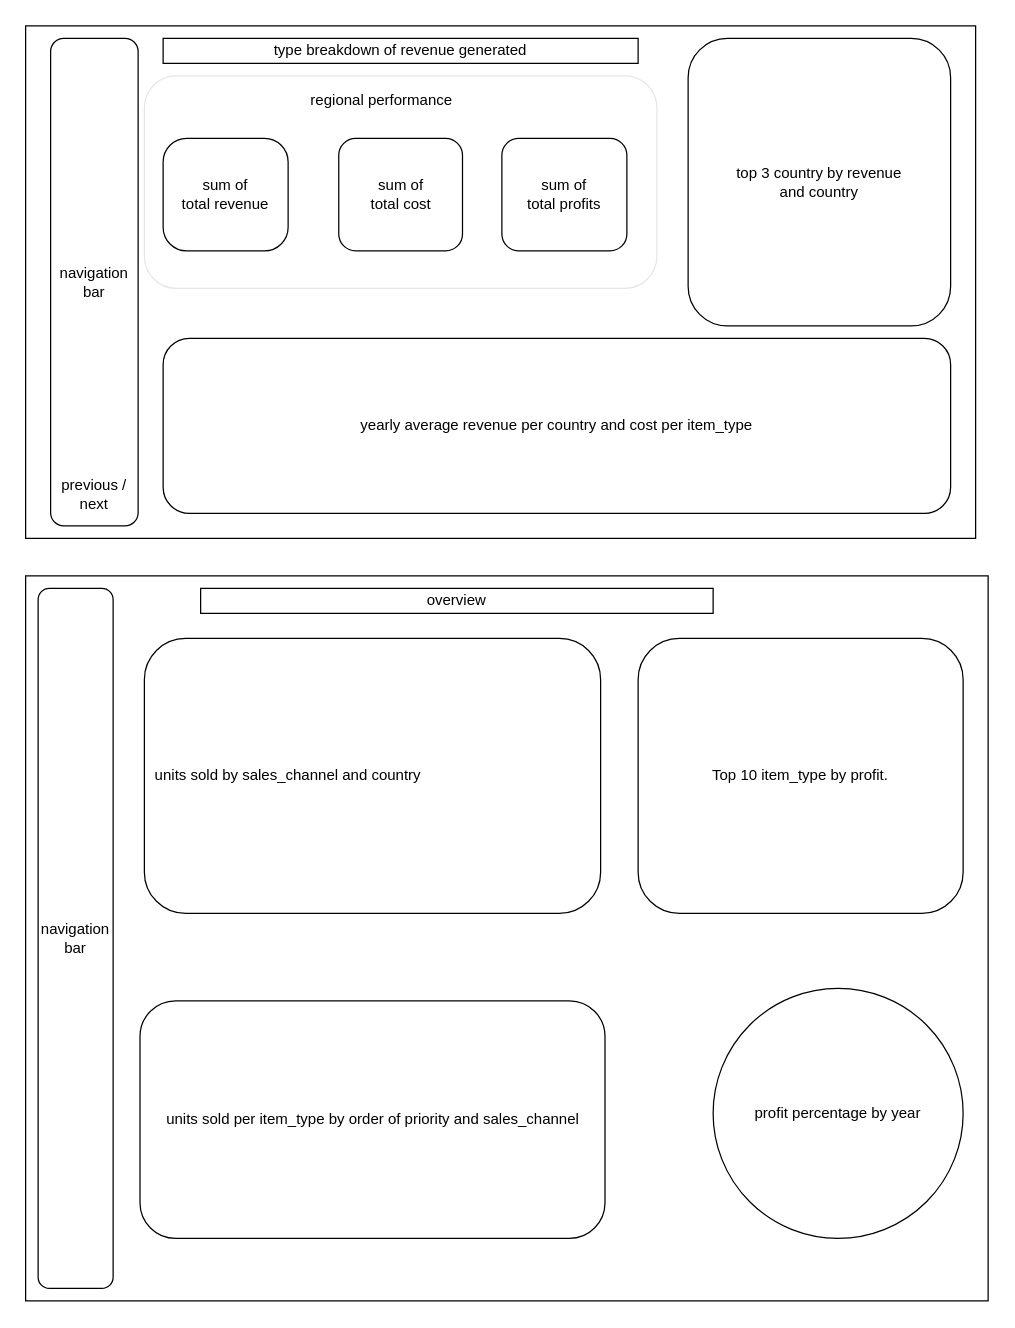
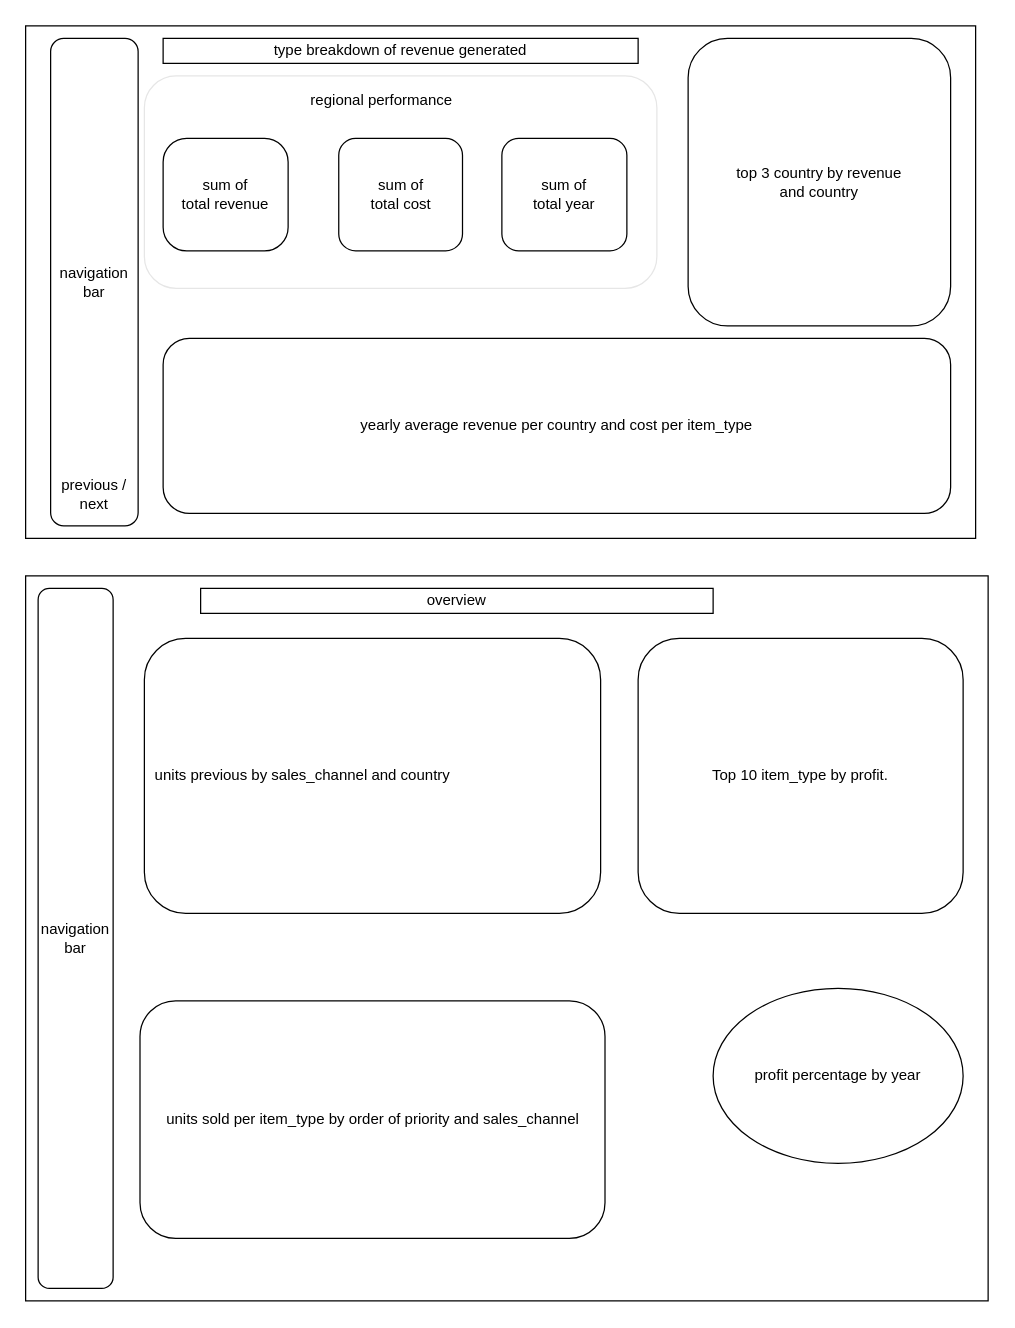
- <mxCell id="16" value="sum of&lt;br&gt;total profits" style="rounded=1;whiteSpace=wrap;html=1;" vertex="1" parent="1"><mxGeometry x="401" y="110" width="100" height="90" as="geometry" /></mxCell>
+ <mxCell id="16" value="sum of&lt;br&gt;total year" style="rounded=1;whiteSpace=wrap;html=1;" vertex="1" parent="1"><mxGeometry x="401" y="110" width="100" height="90" as="geometry" /></mxCell>
- <mxCell id="11" value="&lt;div style=&quot;&quot;&gt;&lt;span style=&quot;background-color: initial;&quot;&gt;&lt;span style=&quot;white-space: pre;&quot;&gt; &lt;/span&gt;&lt;span style=&quot;white-space: pre;&quot;&gt; &lt;/span&gt;units sold by sales_channel and country&lt;/span&gt;&lt;/div&gt;" style="rounded=1;whiteSpace=wrap;html=1;align=left;" parent="1" vertex="1"><mxGeometry x="115" y="510" width="365" height="220" as="geometry" /></mxCell>
+ <mxCell id="11" value="&lt;div style=&quot;&quot;&gt;&lt;span style=&quot;background-color: initial;&quot;&gt;&lt;span style=&quot;white-space: pre;&quot;&gt; &lt;/span&gt;&lt;span style=&quot;white-space: pre;&quot;&gt; &lt;/span&gt;units previous by sales_channel and country&lt;/span&gt;&lt;/div&gt;" style="rounded=1;whiteSpace=wrap;html=1;align=left;" parent="1" vertex="1"><mxGeometry x="115" y="510" width="365" height="220" as="geometry" /></mxCell>
- <mxCell id="18" value="profit percentage by year" style="ellipse;whiteSpace=wrap;html=1;aspect=fixed;" vertex="1" parent="1"><mxGeometry x="570" y="790" width="200" height="200" as="geometry" /></mxCell>
+ <mxCell id="18" value="profit percentage by year" style="ellipse;whiteSpace=wrap;html=1;aspect=fixed;" vertex="1" parent="1"><mxGeometry x="570" y="790" width="200" height="140" as="geometry" /></mxCell>
